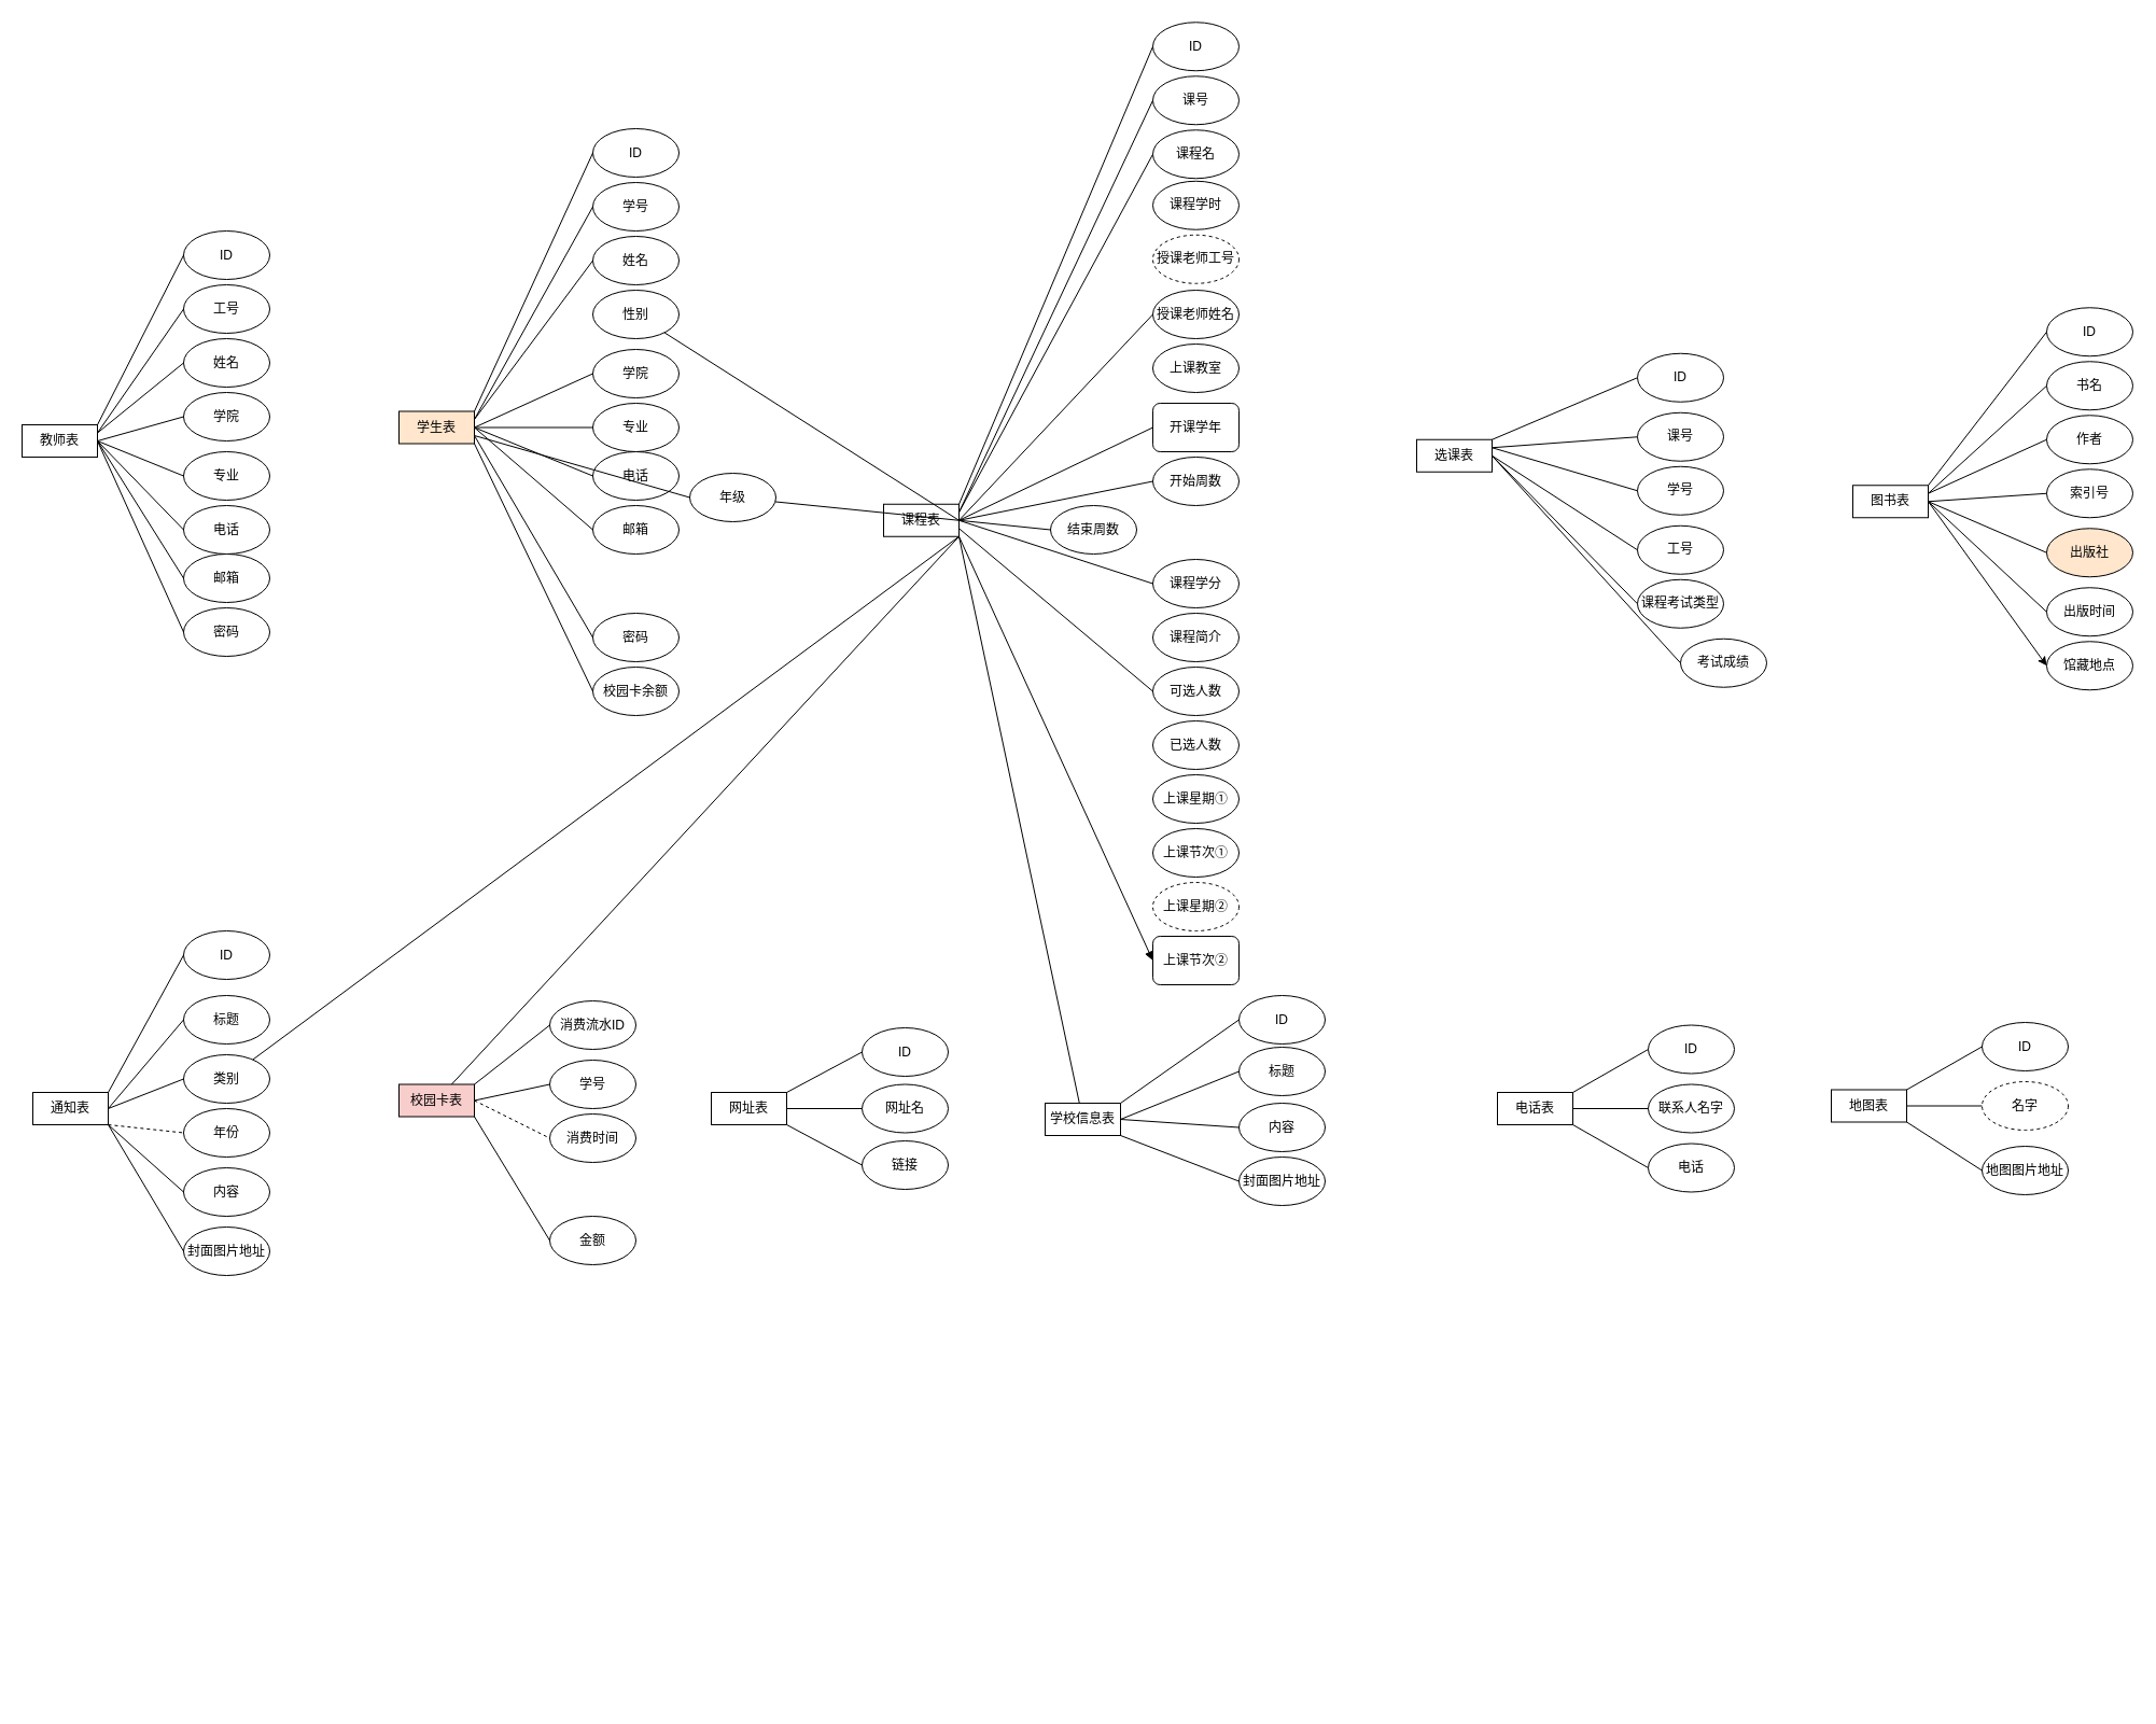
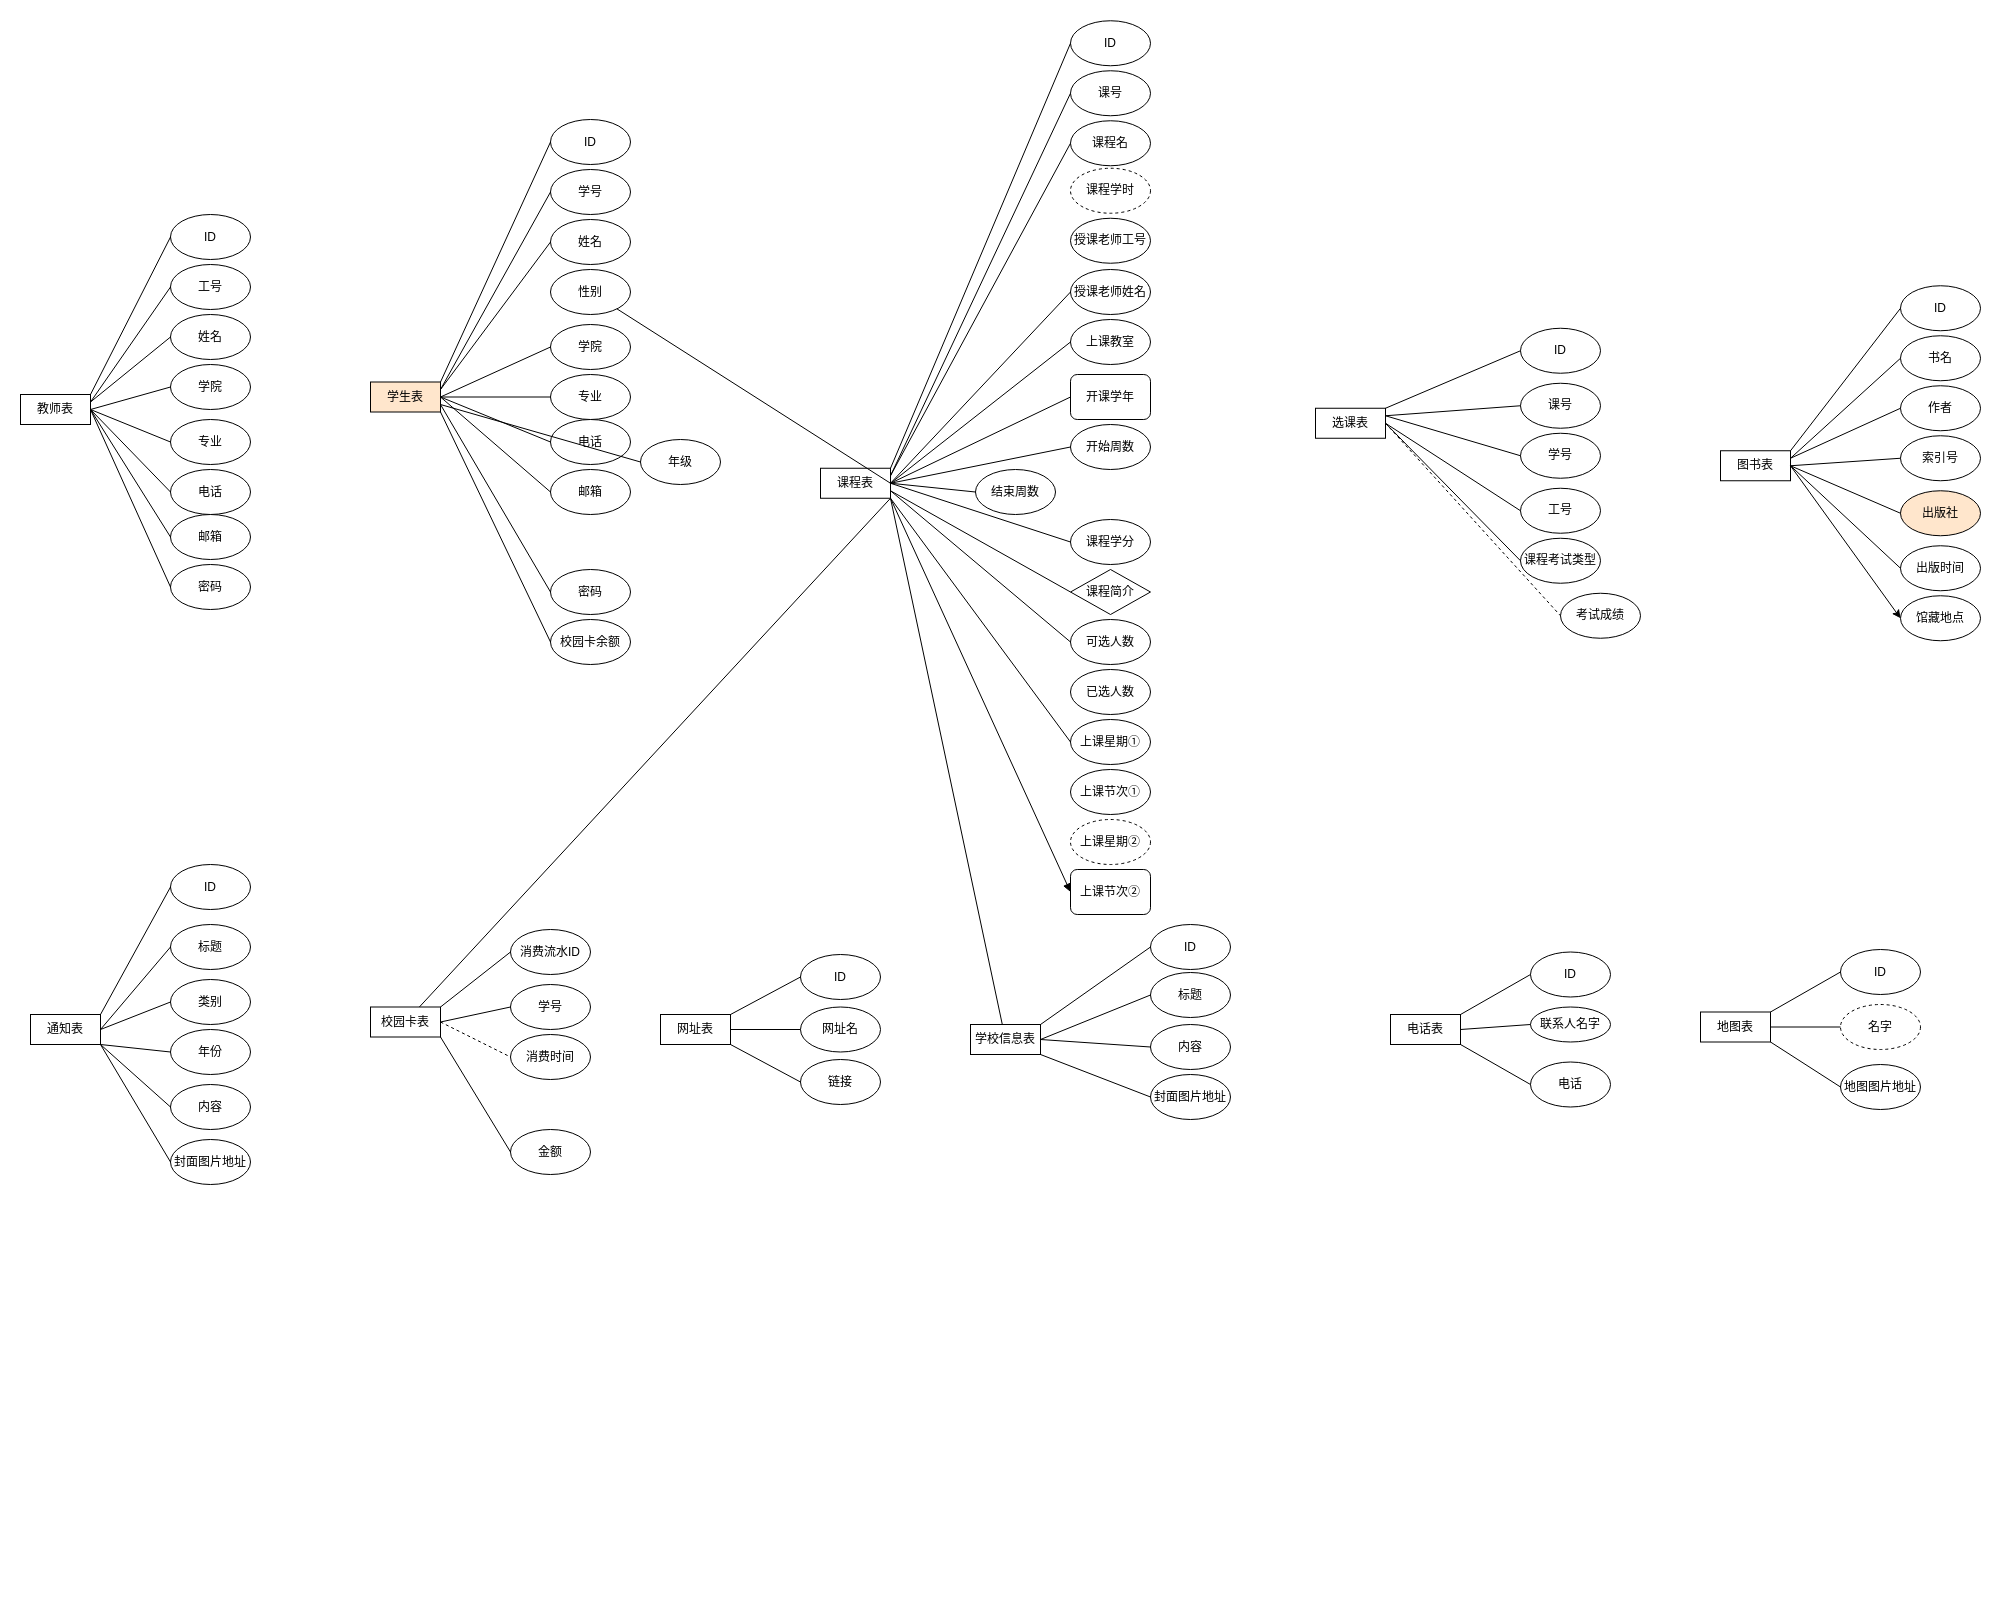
- <mxCell id="48" value="课程学时" style="ellipse;whiteSpace=wrap;html=1;" vertex="1" parent="1"><mxGeometry x="1070" y="167.75" width="80" height="45" as="geometry" /></mxCell>
+ <mxCell id="48" value="课程学时" style="ellipse;whiteSpace=wrap;html=1;dashed=1;" vertex="1" parent="1"><mxGeometry x="1070" y="167.75" width="80" height="45" as="geometry" /></mxCell>
- <mxCell id="47" value="授课老师工号" style="ellipse;whiteSpace=wrap;html=1;dashed=1;" vertex="1" parent="1"><mxGeometry x="1070" y="217.75" width="80" height="45" as="geometry" /></mxCell>
+ <mxCell id="47" value="授课老师工号" style="ellipse;whiteSpace=wrap;html=1;" vertex="1" parent="1"><mxGeometry x="1070" y="217.75" width="80" height="45" as="geometry" /></mxCell>
- <mxCell id="27" value="" style="endArrow=none;html=1;rounded=0;exitX=1;exitY=0.5;exitDx=0;exitDy=0;" edge="1" parent="1" source="25" target="12"><mxGeometry width="50" height="50" relative="1" as="geometry"><mxPoint x="1020" y="220.25" as="sourcePoint" /><mxPoint x="1030" y="210.25" as="targetPoint" /></mxGeometry></mxCell>
+ <mxCell id="27" value="" style="endArrow=none;html=1;rounded=0;entryX=0;entryY=0.5;entryDx=0;entryDy=0;exitX=1;exitY=0.5;exitDx=0;exitDy=0;" edge="1" parent="1" source="25" target="26"><mxGeometry width="50" height="50" relative="1" as="geometry"><mxPoint x="1020" y="220.25" as="sourcePoint" /><mxPoint x="1030" y="210.25" as="targetPoint" /></mxGeometry></mxCell>
- <mxCell id="87" value="" style="endArrow=none;html=1;rounded=0;entryX=0;entryY=0.5;entryDx=0;entryDy=0;exitX=1;exitY=0.5;exitDx=0;exitDy=0;" edge="1" parent="1" source="75" target="80"><mxGeometry width="50" height="50" relative="1" as="geometry"><mxPoint x="1540" y="562.75" as="sourcePoint" /><mxPoint x="1590" y="540.75" as="targetPoint" /></mxGeometry></mxCell>
+ <mxCell id="87" value="" style="endArrow=none;html=1;rounded=0;entryX=0;entryY=0.5;entryDx=0;entryDy=0;exitX=1;exitY=0.5;exitDx=0;exitDy=0;dashed=1;" edge="1" parent="1" source="75" target="80"><mxGeometry width="50" height="50" relative="1" as="geometry"><mxPoint x="1540" y="562.75" as="sourcePoint" /><mxPoint x="1590" y="540.75" as="targetPoint" /></mxGeometry></mxCell>
+ <mxCell id="45" value="" style="endArrow=none;html=1;rounded=0;entryX=0;entryY=0.5;entryDx=0;entryDy=0;exitX=1;exitY=0.75;exitDx=0;exitDy=0;" edge="1" parent="1" source="25" target="35"><mxGeometry width="50" height="50" relative="1" as="geometry"><mxPoint x="610" y="340.25" as="sourcePoint" /><mxPoint x="1140" y="263.25" as="targetPoint" /></mxGeometry></mxCell>
- <mxCell id="35" value="课程简介" style="ellipse;whiteSpace=wrap;html=1;" vertex="1" parent="1"><mxGeometry x="1070" y="569" width="80" height="45" as="geometry" /></mxCell>
+ <mxCell id="35" value="课程简介" style="rhombus;whiteSpace=wrap;html=1;" vertex="1" parent="1"><mxGeometry x="1070" y="569" width="80" height="45" as="geometry" /></mxCell>
- <mxCell id="54" value="" style="endArrow=none;html=1;rounded=0;exitX=1;exitY=1;exitDx=0;exitDy=0;" edge="1" parent="1" source="25" target="131"><mxGeometry width="50" height="50" relative="1" as="geometry"><mxPoint x="820" y="547.75" as="sourcePoint" /><mxPoint x="1080" y="649.75" as="targetPoint" /></mxGeometry></mxCell>
+ <mxCell id="54" value="" style="endArrow=none;html=1;rounded=0;entryX=0;entryY=0.5;entryDx=0;entryDy=0;exitX=1;exitY=1;exitDx=0;exitDy=0;" edge="1" parent="1" source="25" target="50"><mxGeometry width="50" height="50" relative="1" as="geometry"><mxPoint x="820" y="547.75" as="sourcePoint" /><mxPoint x="1080" y="649.75" as="targetPoint" /></mxGeometry></mxCell>
- <mxCell id="88" value="校园卡表" style="rounded=0;whiteSpace=wrap;html=1;fillColor=#f8cecc;" vertex="1" parent="1"><mxGeometry x="370" y="1006.5" width="70" height="30" as="geometry" /></mxCell>
+ <mxCell id="88" value="校园卡表" style="rounded=0;whiteSpace=wrap;html=1;" vertex="1" parent="1"><mxGeometry x="370" y="1006.5" width="70" height="30" as="geometry" /></mxCell>
- <mxCell id="144" value="联系人名字" style="ellipse;whiteSpace=wrap;html=1;" vertex="1" parent="1"><mxGeometry x="1530" y="1006.5" width="80" height="45" as="geometry" /></mxCell>
+ <mxCell id="144" value="联系人名字" style="ellipse;whiteSpace=wrap;html=1;" vertex="1" parent="1"><mxGeometry x="1530" y="1006.5" width="80" height="35" as="geometry" /></mxCell>
- <mxCell id="140" value="" style="endArrow=none;html=1;rounded=0;entryX=0;entryY=0.5;entryDx=0;entryDy=0;exitX=1;exitY=1;exitDx=0;exitDy=0;dashed=1;" edge="1" parent="1" target="139" source="128"><mxGeometry width="50" height="50" relative="1" as="geometry"><mxPoint x="220" y="1074" as="sourcePoint" /><mxPoint x="440" y="1157" as="targetPoint" /></mxGeometry></mxCell>
+ <mxCell id="140" value="" style="endArrow=none;html=1;rounded=0;entryX=0;entryY=0.5;entryDx=0;entryDy=0;exitX=1;exitY=1;exitDx=0;exitDy=0;" edge="1" parent="1" target="139" source="128"><mxGeometry width="50" height="50" relative="1" as="geometry"><mxPoint x="220" y="1074" as="sourcePoint" /><mxPoint x="440" y="1157" as="targetPoint" /></mxGeometry></mxCell>
